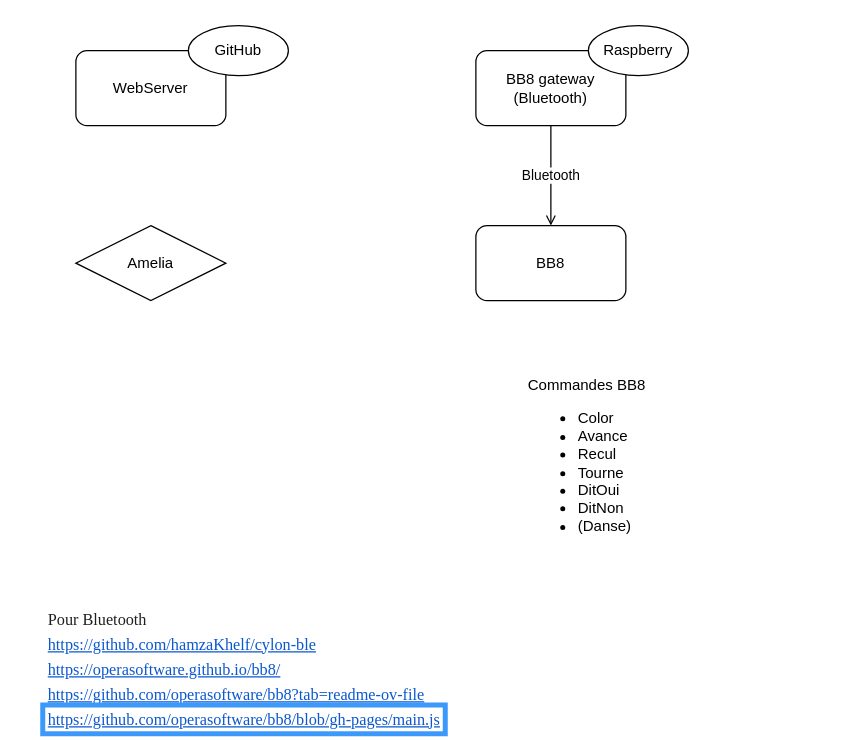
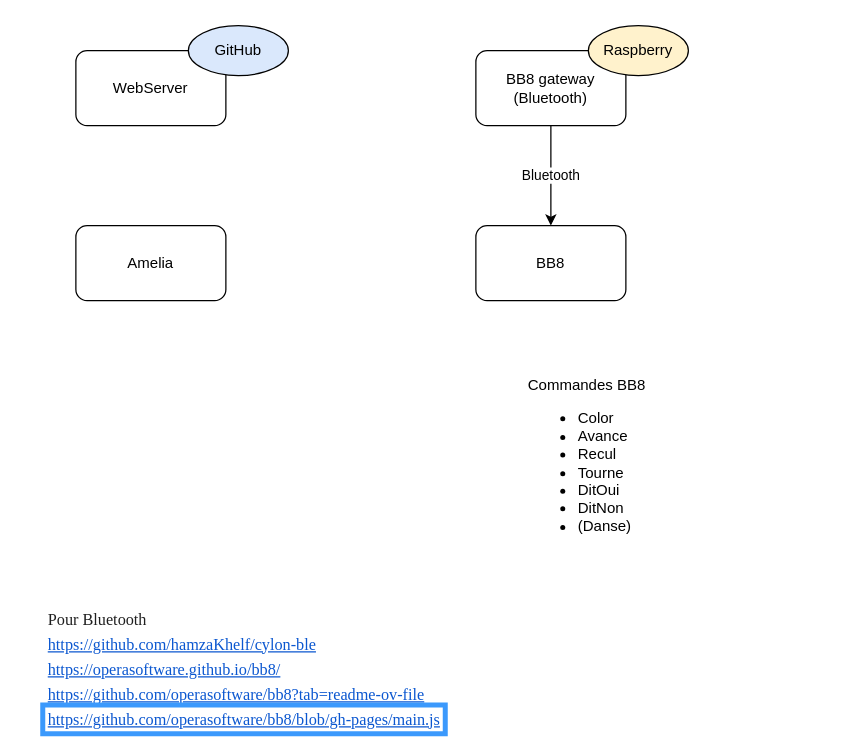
- <mxCell id="10" value="GitHub" style="ellipse;whiteSpace=wrap;html=1;" vertex="1" parent="1"><mxGeometry x="150" y="20" width="80" height="40" as="geometry" /></mxCell>
+ <mxCell id="10" value="GitHub" style="ellipse;whiteSpace=wrap;html=1;fillColor=#dae8fc;" vertex="1" parent="1"><mxGeometry x="150" y="20" width="80" height="40" as="geometry" /></mxCell>
- <mxCell id="7" value="Raspberry" style="ellipse;whiteSpace=wrap;html=1;" vertex="1" parent="1"><mxGeometry x="470" y="20" width="80" height="40" as="geometry" /></mxCell>
+ <mxCell id="7" value="Raspberry" style="ellipse;whiteSpace=wrap;html=1;fillColor=#fff2cc;" vertex="1" parent="1"><mxGeometry x="470" y="20" width="80" height="40" as="geometry" /></mxCell>
- <mxCell id="3" value="Bluetooth" style="edgeStyle=orthogonalEdgeStyle;rounded=0;orthogonalLoop=1;jettySize=auto;html=1;endArrow=open;" edge="1" parent="1" source="4" target="5"><mxGeometry relative="1" as="geometry" /></mxCell>
+ <mxCell id="3" value="Bluetooth" style="edgeStyle=orthogonalEdgeStyle;rounded=0;orthogonalLoop=1;jettySize=auto;html=1;" edge="1" parent="1" source="4" target="5"><mxGeometry relative="1" as="geometry" /></mxCell>
- <mxCell id="6" value="Amelia" style="rhombus;whiteSpace=wrap;html=1;" vertex="1" parent="1"><mxGeometry x="60" y="180" width="120" height="60" as="geometry" /></mxCell>
+ <mxCell id="6" value="Amelia" style="rounded=1;whiteSpace=wrap;html=1;" vertex="1" parent="1"><mxGeometry x="60" y="180" width="120" height="60" as="geometry" /></mxCell>
